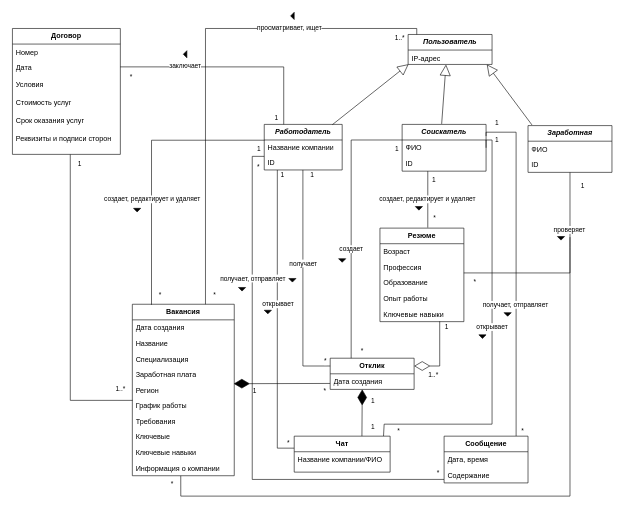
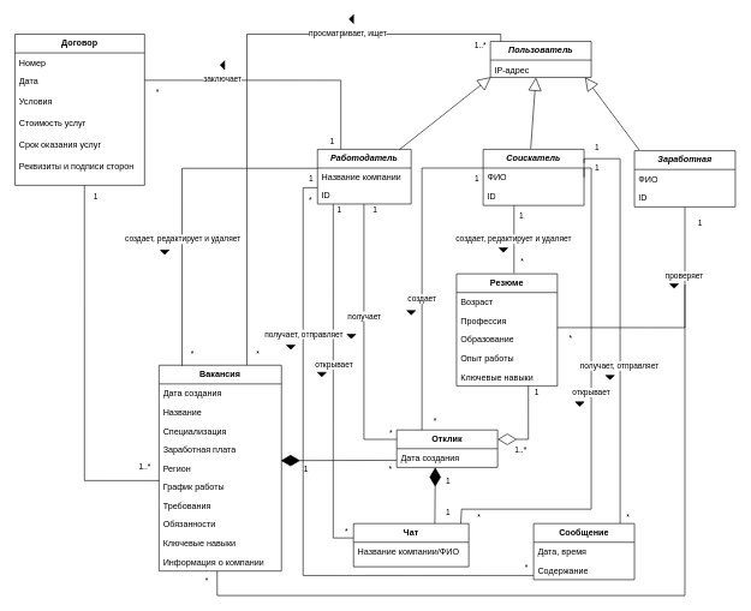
- <mxCell id="31" value="Ключевые" style="text;strokeColor=none;fillColor=none;align=left;verticalAlign=top;spacingLeft=4;spacingRight=4;overflow=hidden;rotatable=0;points=[[0,0.5],[1,0.5]];portConstraint=eastwest;whiteSpace=wrap;html=1;" parent="23" vertex="1"><mxGeometry y="208" width="170" height="26" as="geometry" /></mxCell>
+ <mxCell id="31" value="Обязанности" style="text;strokeColor=none;fillColor=none;align=left;verticalAlign=top;spacingLeft=4;spacingRight=4;overflow=hidden;rotatable=0;points=[[0,0.5],[1,0.5]];portConstraint=eastwest;whiteSpace=wrap;html=1;" parent="23" vertex="1"><mxGeometry y="208" width="170" height="26" as="geometry" /></mxCell>
